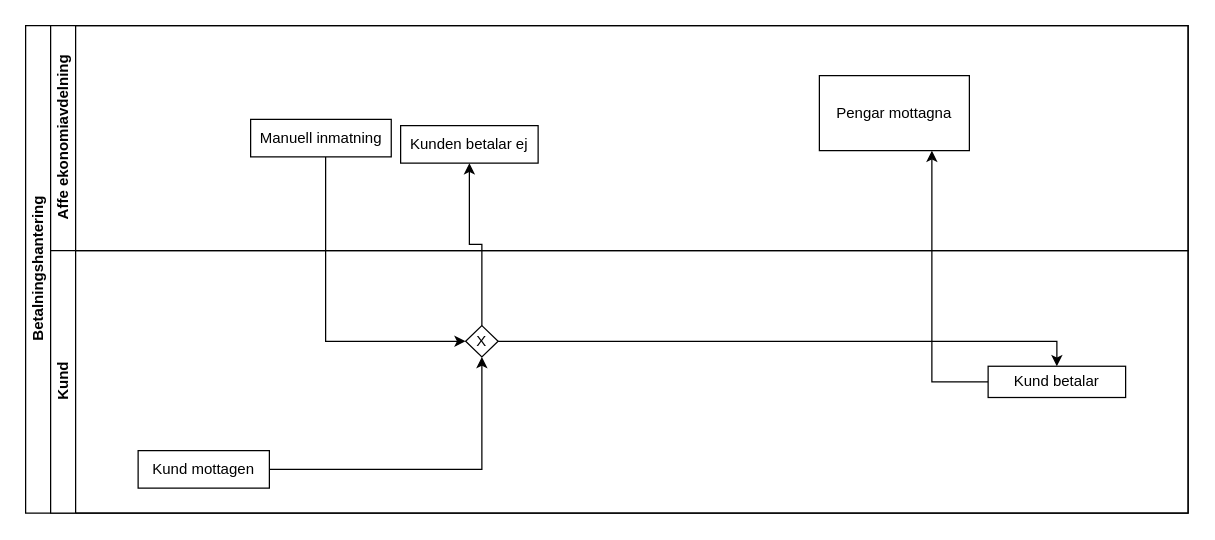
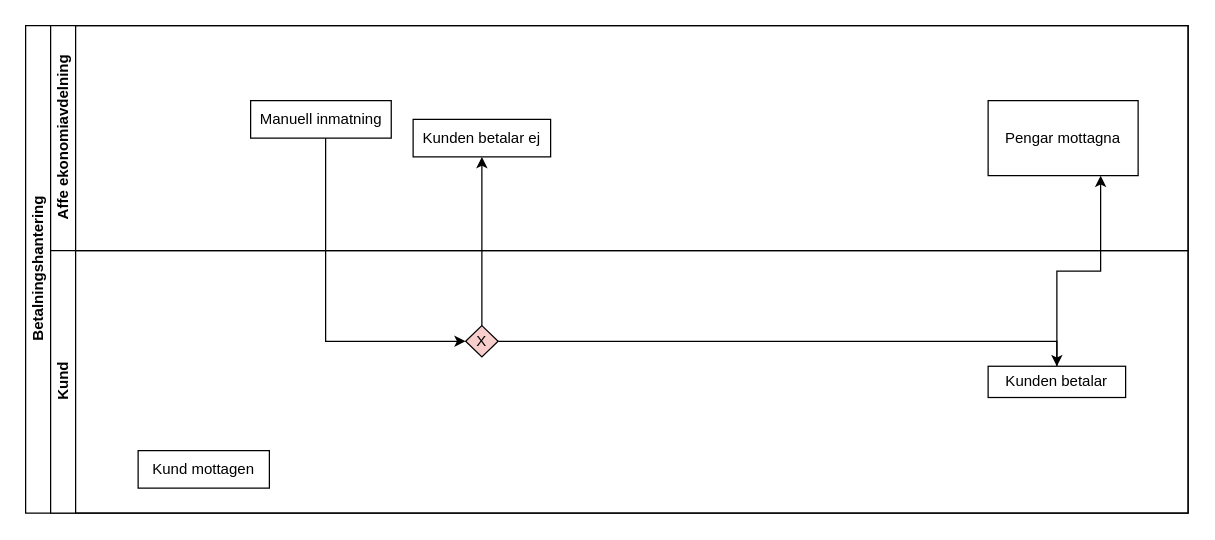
- <mxCell id="5" value="Pengar mottagna" style="rounded=0;whiteSpace=wrap;html=1;" vertex="1" parent="3"><mxGeometry x="615" y="40" width="120" height="60" as="geometry" /></mxCell>
+ <mxCell id="5" value="Pengar mottagna" style="rounded=0;whiteSpace=wrap;html=1;" vertex="1" parent="3"><mxGeometry x="750" y="60" width="120" height="60" as="geometry" /></mxCell>
- <mxCell id="4" value="Manuell inmatning" style="whiteSpace=wrap;html=1;rounded=0;" vertex="1" parent="3"><mxGeometry x="160" y="75" width="112.5" height="30" as="geometry" /></mxCell>
+ <mxCell id="4" value="Manuell inmatning" style="whiteSpace=wrap;html=1;rounded=0;" vertex="1" parent="3"><mxGeometry x="160" y="60" width="112.5" height="30" as="geometry" /></mxCell>
- <mxCell id="6" value="Kunden betalar ej" style="whiteSpace=wrap;html=1;" vertex="1" parent="3"><mxGeometry x="280" y="80" width="110" height="30" as="geometry" /></mxCell>
+ <mxCell id="6" value="Kunden betalar ej" style="whiteSpace=wrap;html=1;" vertex="1" parent="3"><mxGeometry x="290" y="75" width="110" height="30" as="geometry" /></mxCell>
- <mxCell id="13" value="X" style="rhombus;whiteSpace=wrap;html=1;" vertex="1" parent="9"><mxGeometry x="332" y="60" width="26" height="25" as="geometry" /></mxCell>
+ <mxCell id="13" value="X" style="rhombus;whiteSpace=wrap;html=1;fillColor=#f8cecc;" vertex="1" parent="9"><mxGeometry x="332" y="60" width="26" height="25" as="geometry" /></mxCell>
- <mxCell id="14" value="Kund betalar" style="whiteSpace=wrap;html=1;" vertex="1" parent="9"><mxGeometry x="750" y="92.5" width="110" height="25" as="geometry" /></mxCell>
+ <mxCell id="14" value="Kunden betalar" style="whiteSpace=wrap;html=1;" vertex="1" parent="9"><mxGeometry x="750" y="92.5" width="110" height="25" as="geometry" /></mxCell>
- <mxCell id="10" style="edgeStyle=orthogonalEdgeStyle;rounded=0;orthogonalLoop=1;jettySize=auto;html=1;entryX=0.5;entryY=1;entryDx=0;entryDy=0;" edge="1" parent="9" source="11" target="13"><mxGeometry relative="1" as="geometry" /></mxCell>
